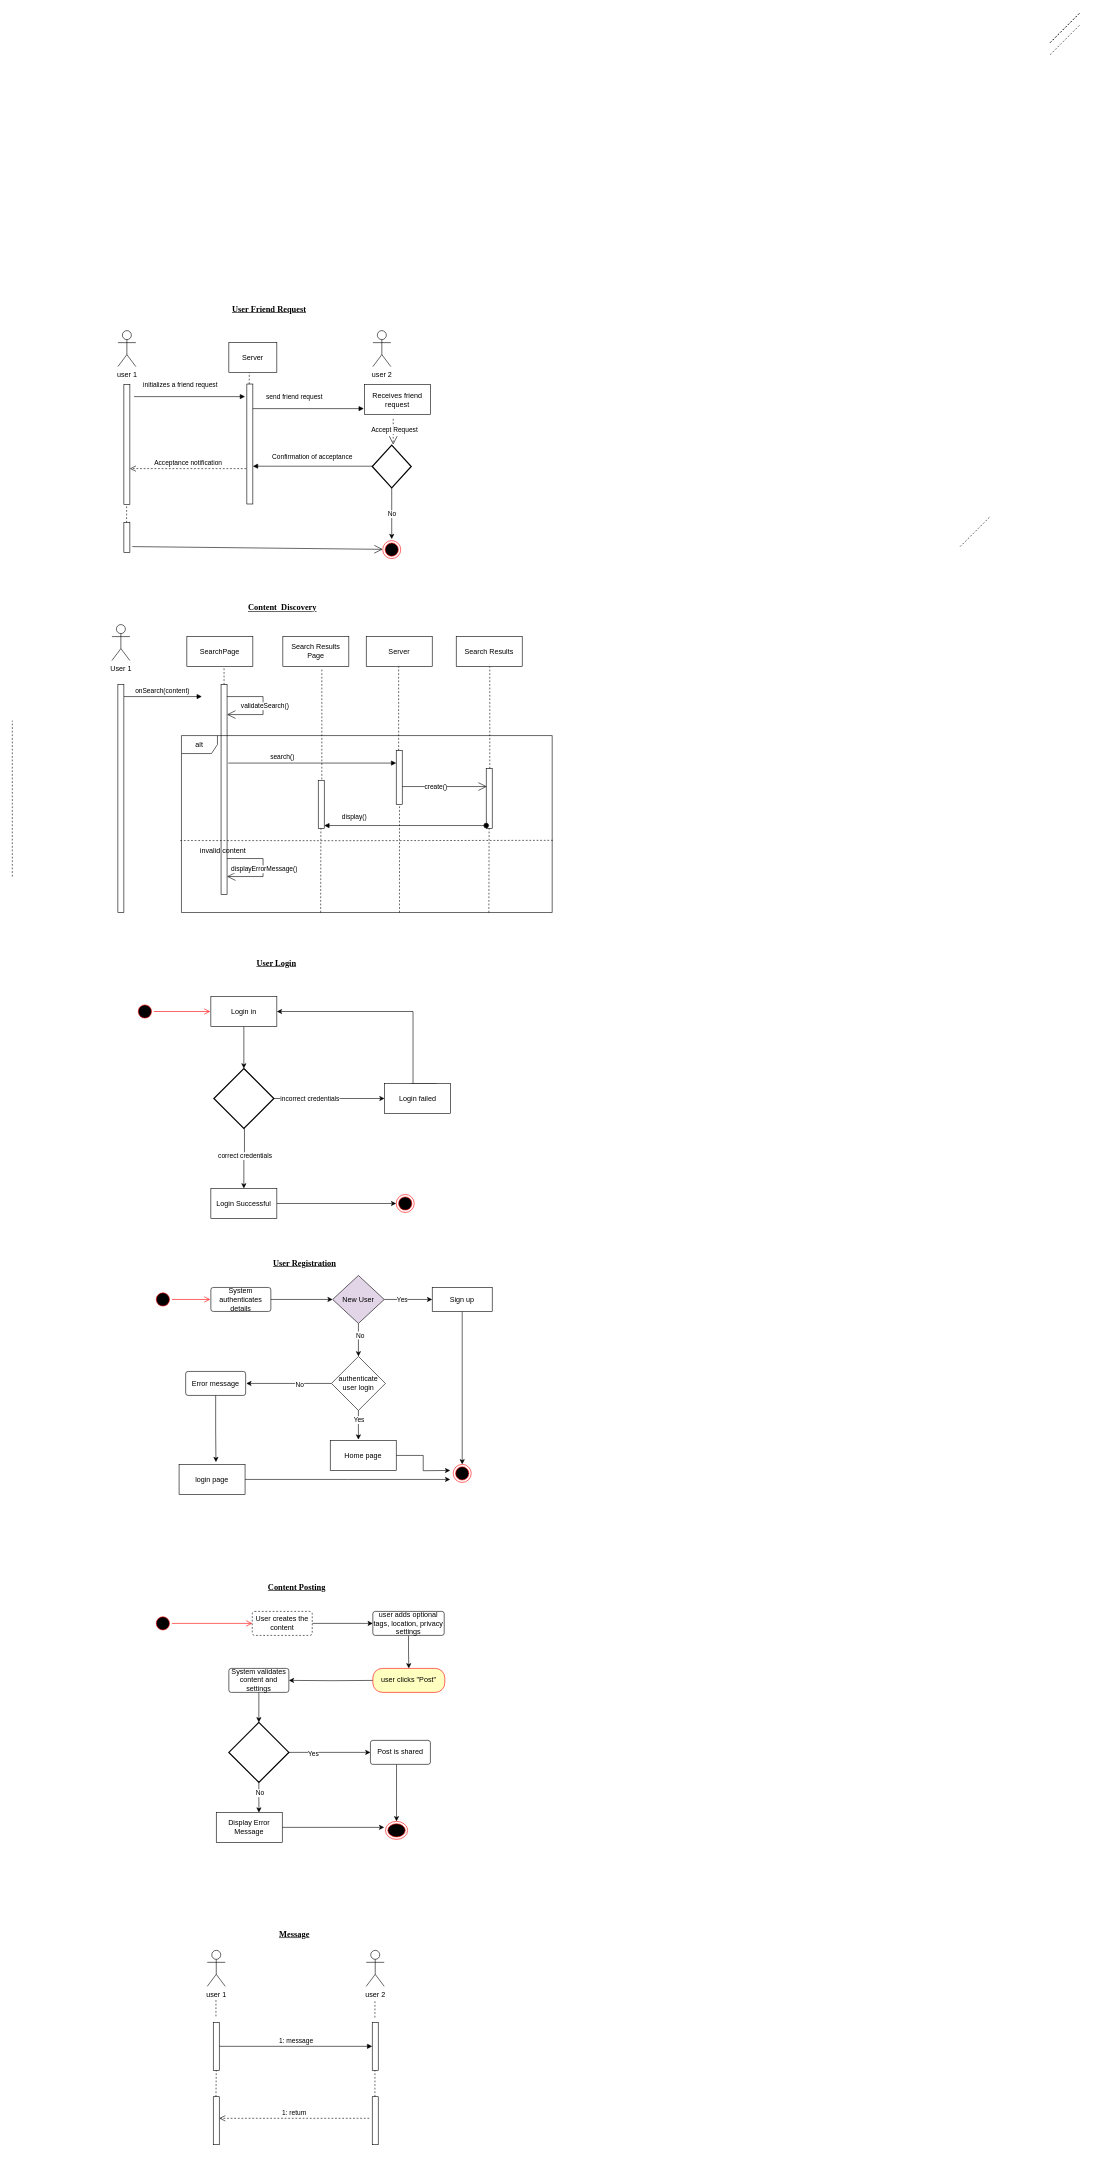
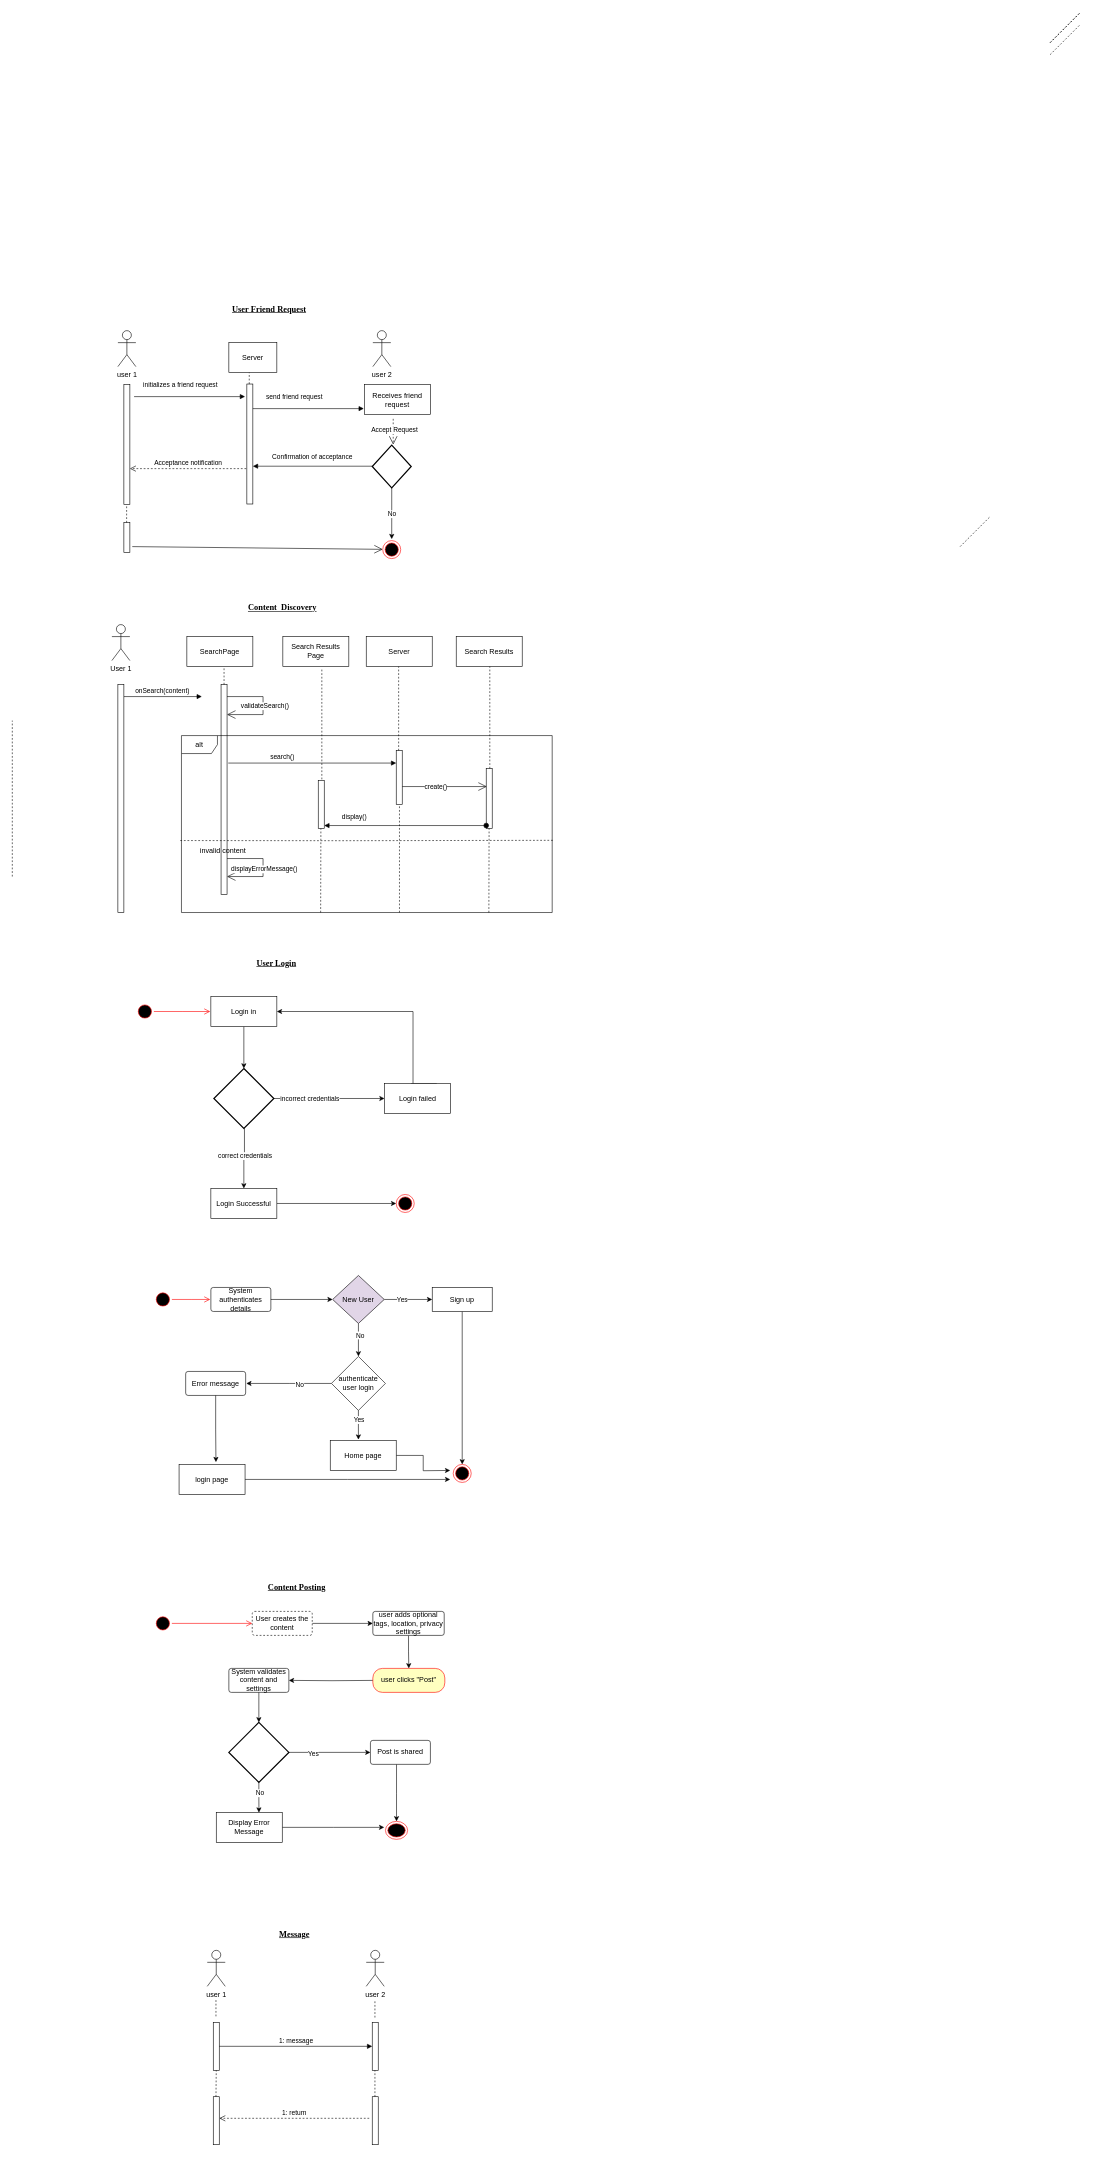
- <mxCell id="115" value="&lt;b&gt;&lt;u&gt;&lt;font style=&quot;font-size: 14px;&quot; face=&quot;Times New Roman&quot;&gt;User Registration&lt;/font&gt;&lt;/u&gt;&lt;/b&gt;" style="text;html=1;align=center;verticalAlign=middle;resizable=0;points=[];autosize=1;strokeColor=none;fillColor=none;" parent="1" vertex="1"><mxGeometry x="442" y="2090" width="130" height="30" as="geometry" /></mxCell>
